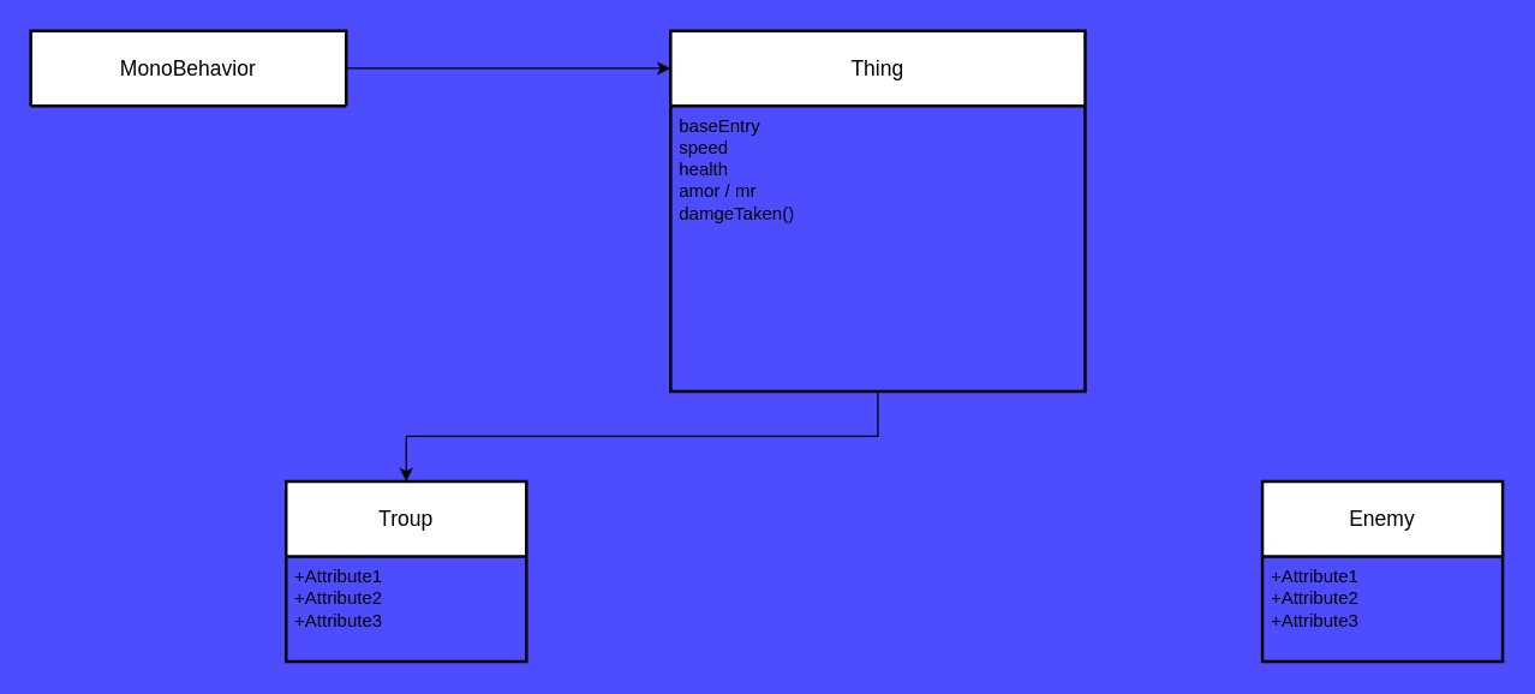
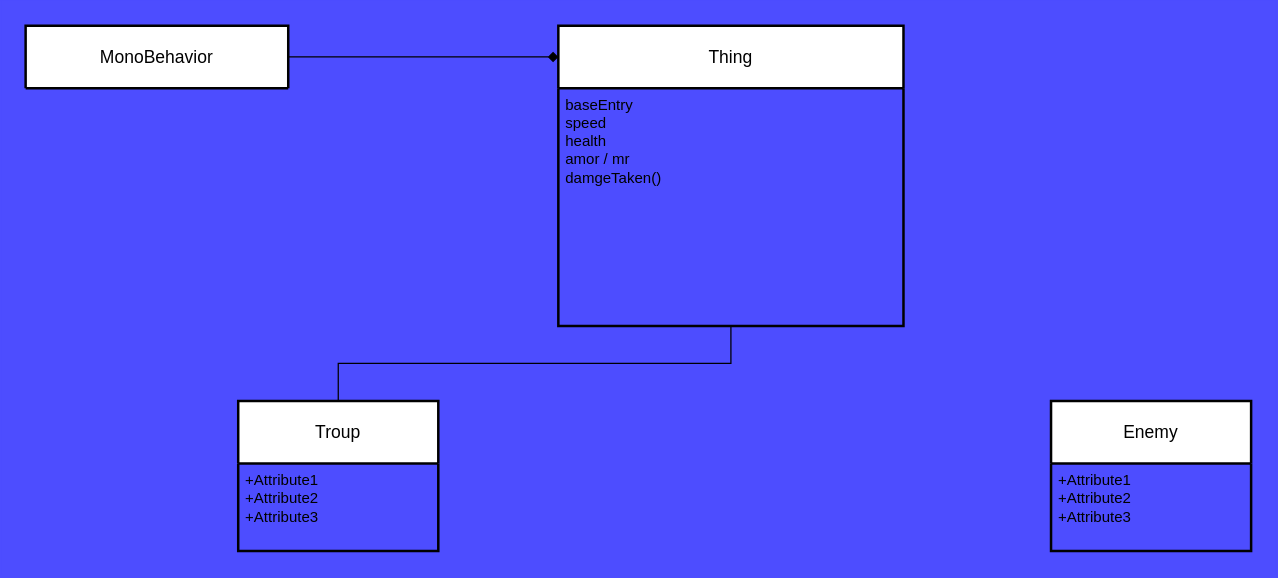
- <mxCell id="5" style="edgeStyle=orthogonalEdgeStyle;rounded=0;orthogonalLoop=1;jettySize=auto;html=1;entryX=0;entryY=0.104;entryDx=0;entryDy=0;entryPerimeter=0;labelBackgroundColor=none;fontColor=default;" edge="1" parent="1" source="2" target="3"><mxGeometry relative="1" as="geometry"><mxPoint x="330" y="44" as="targetPoint" /></mxGeometry></mxCell>
+ <mxCell id="5" style="edgeStyle=orthogonalEdgeStyle;rounded=0;orthogonalLoop=1;jettySize=auto;html=1;entryX=0;entryY=0.104;entryDx=0;entryDy=0;entryPerimeter=0;labelBackgroundColor=none;fontColor=default;endArrow=diamond;" edge="1" parent="1" source="2" target="3"><mxGeometry relative="1" as="geometry"><mxPoint x="330" y="44" as="targetPoint" /></mxGeometry></mxCell>
- <mxCell id="10" style="edgeStyle=orthogonalEdgeStyle;rounded=0;orthogonalLoop=1;jettySize=auto;html=1;entryX=0.5;entryY=0;entryDx=0;entryDy=0;exitX=0.5;exitY=1;exitDx=0;exitDy=0;labelBackgroundColor=none;fontColor=default;" edge="1" parent="1" source="4" target="6"><mxGeometry relative="1" as="geometry" /></mxCell>
+ <mxCell id="10" style="edgeStyle=orthogonalEdgeStyle;rounded=0;orthogonalLoop=1;jettySize=auto;html=1;entryX=0.5;entryY=0;entryDx=0;entryDy=0;exitX=0.5;exitY=1;exitDx=0;exitDy=0;labelBackgroundColor=none;fontColor=default;endArrow=none;" edge="1" parent="1" source="4" target="6"><mxGeometry relative="1" as="geometry" /></mxCell>
